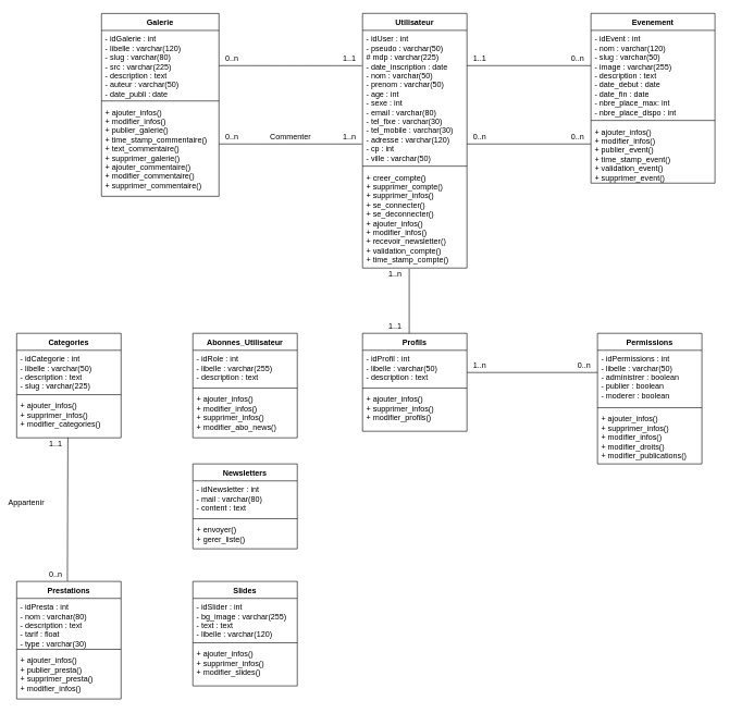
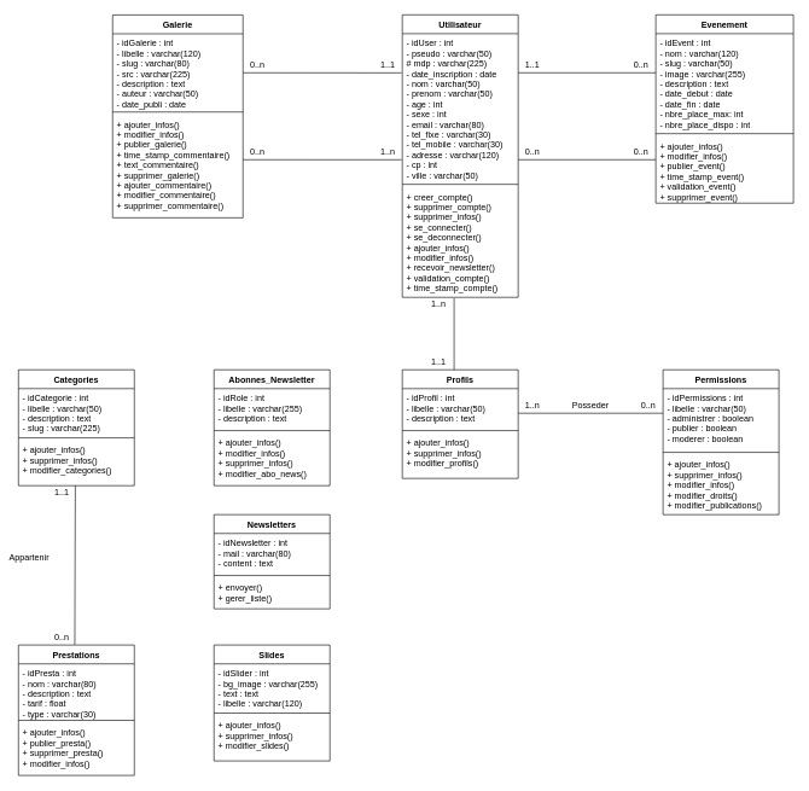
- <mxCell id="46" value="Commenter" style="text;html=1;strokeColor=none;fillColor=none;align=center;verticalAlign=middle;whiteSpace=wrap;rounded=0;" parent="1" vertex="1"><mxGeometry x="425" y="200" width="40" height="20" as="geometry" /></mxCell>
- <mxCell id="38" value="Abonnes_Utilisateur" style="swimlane;fontStyle=1;align=center;verticalAlign=top;childLayout=stackLayout;horizontal=1;startSize=26;horizontalStack=0;resizeParent=1;resizeParentMax=0;resizeLast=0;collapsible=1;marginBottom=0;" parent="1" vertex="1"><mxGeometry x="295" y="510" width="160" height="160" as="geometry" /></mxCell>
+ <mxCell id="38" value="Abonnes_Newsletter" style="swimlane;fontStyle=1;align=center;verticalAlign=top;childLayout=stackLayout;horizontal=1;startSize=26;horizontalStack=0;resizeParent=1;resizeParentMax=0;resizeLast=0;collapsible=1;marginBottom=0;" parent="1" vertex="1"><mxGeometry x="295" y="510" width="160" height="160" as="geometry" /></mxCell>
+ <mxCell id="59" value="Posseder" style="text;html=1;strokeColor=none;fillColor=none;align=center;verticalAlign=middle;whiteSpace=wrap;rounded=0;" parent="1" vertex="1"><mxGeometry x="795" y="550" width="40" height="20" as="geometry" /></mxCell>
